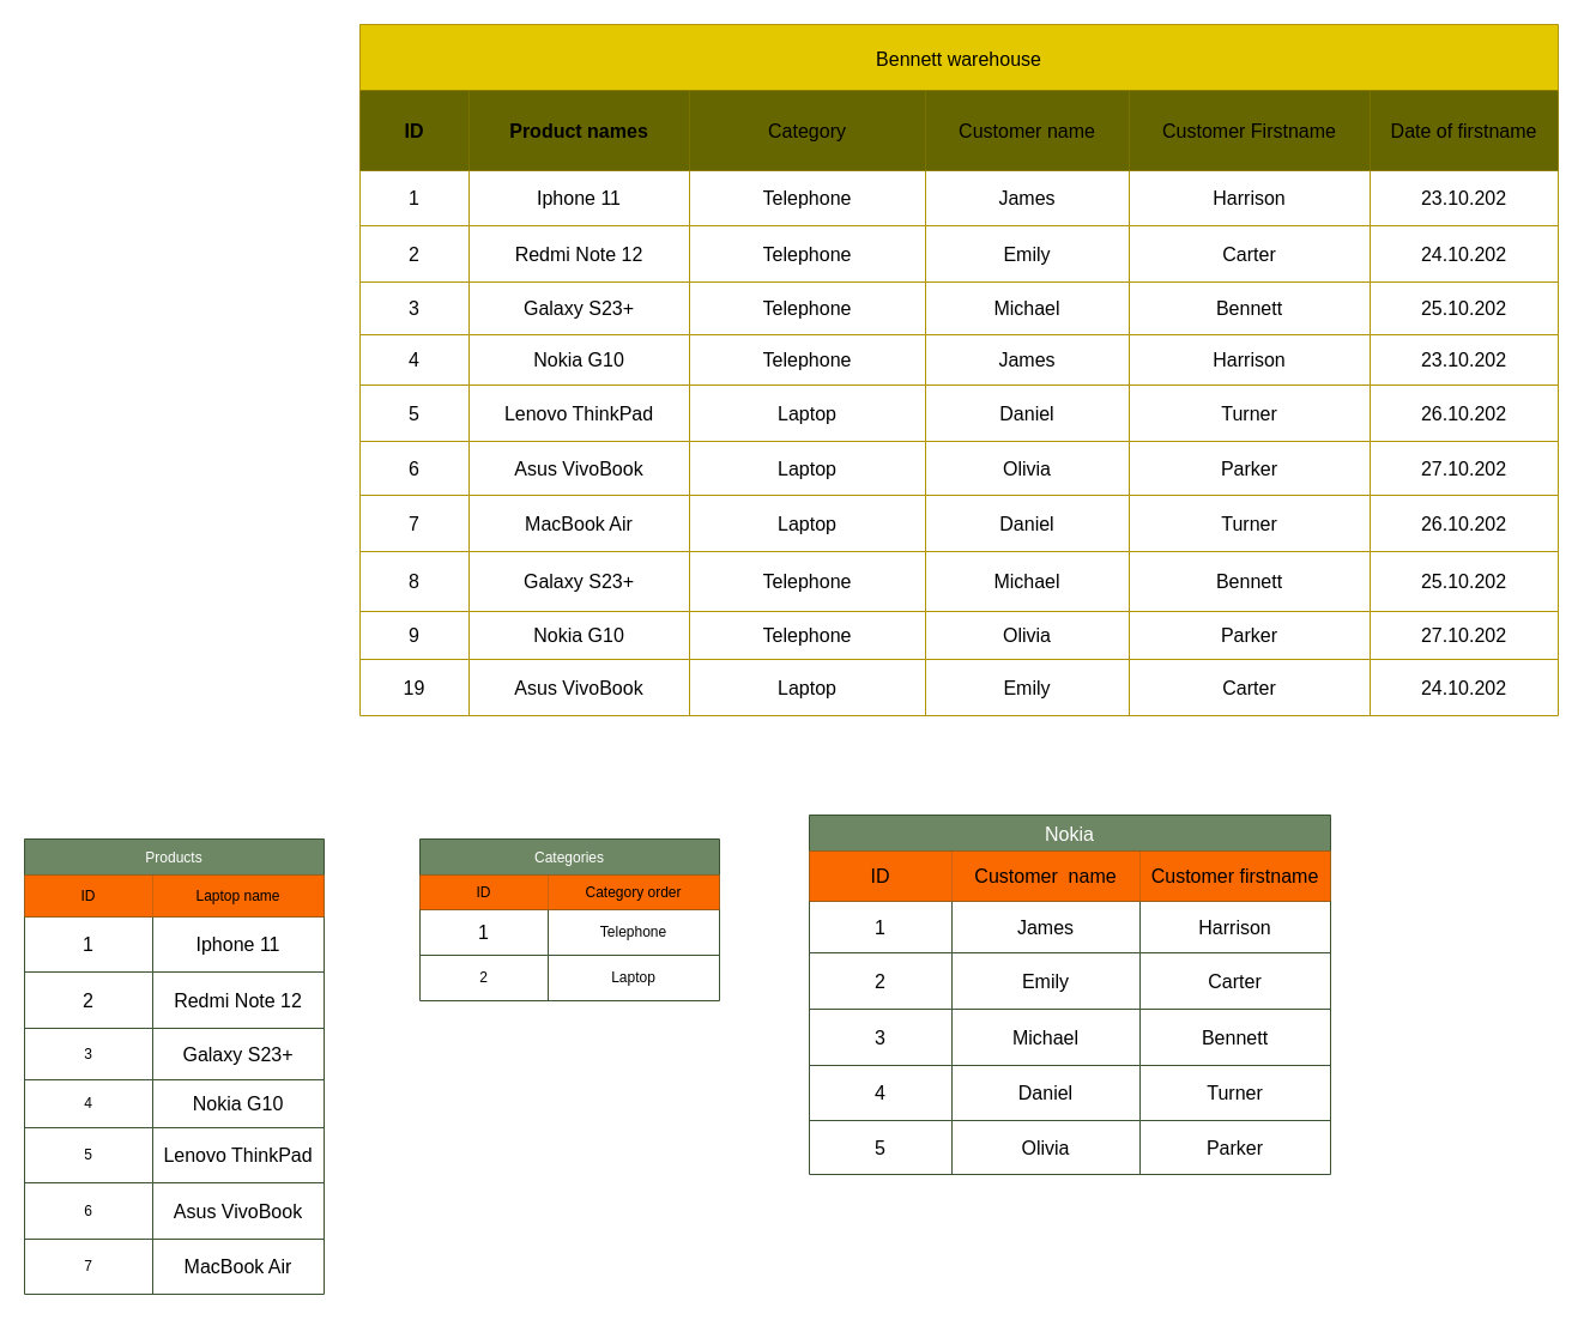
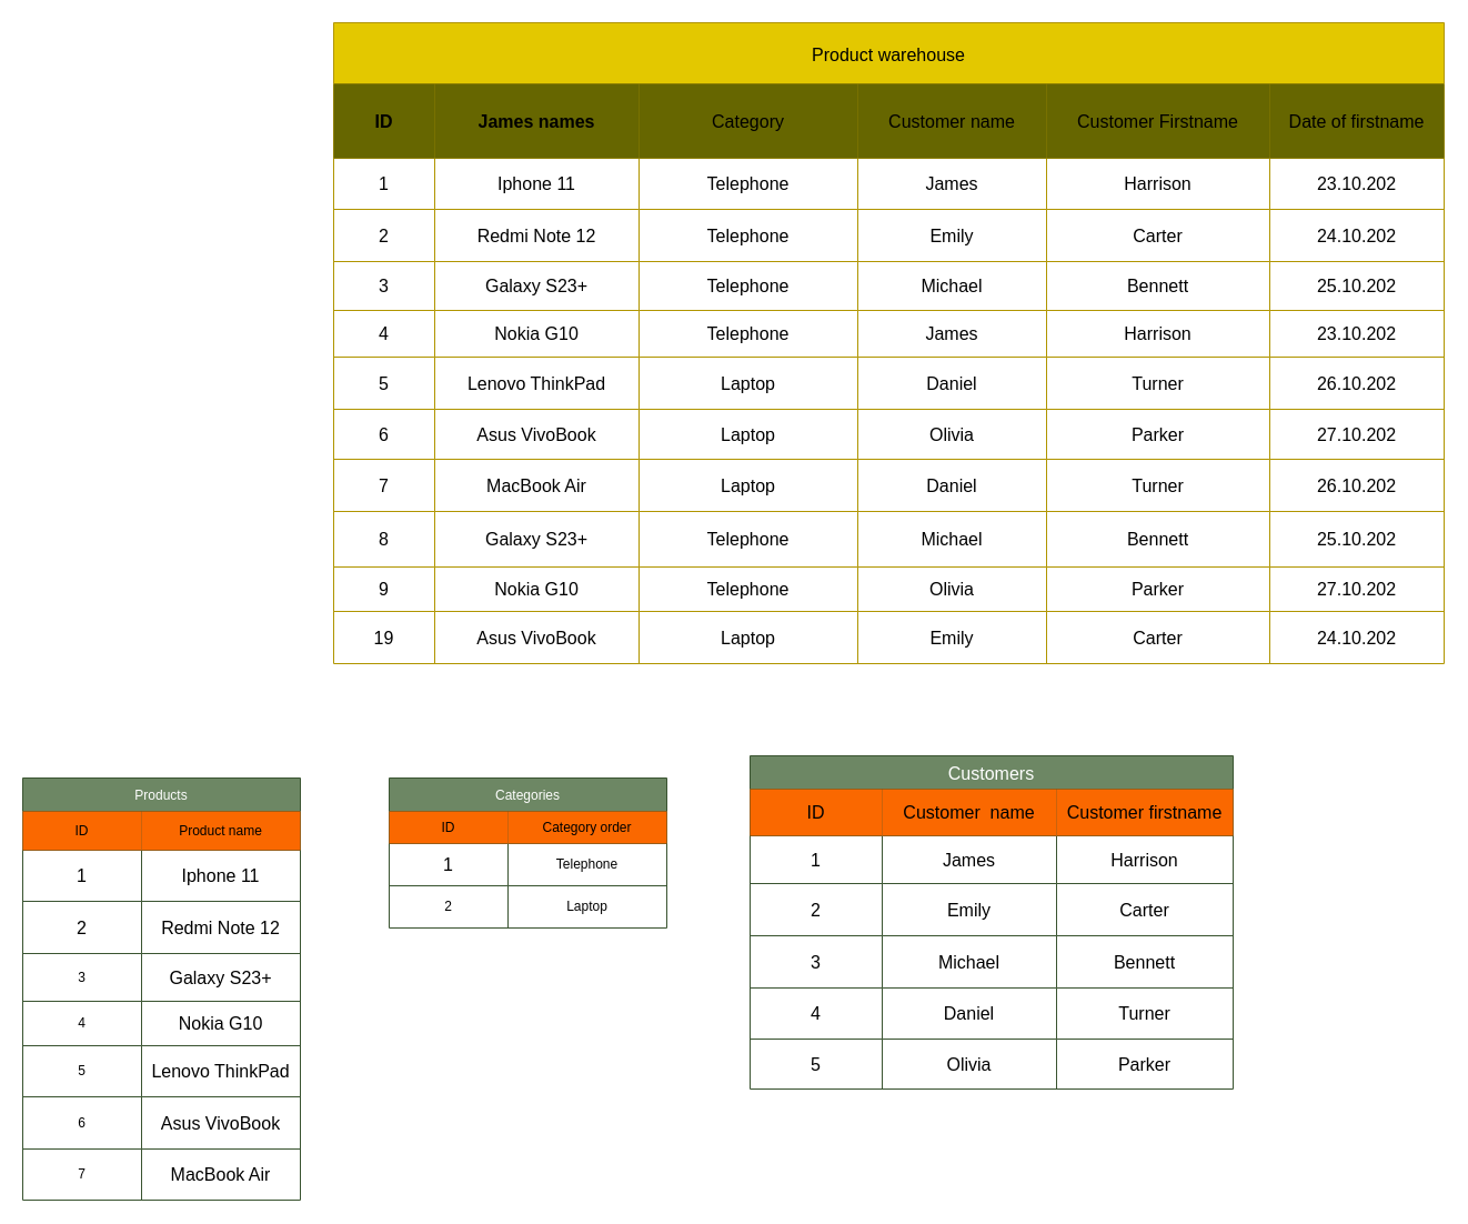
- <mxCell id="2" value="Bennett warehouse" style="shape=table;startSize=55;container=1;collapsible=0;childLayout=tableLayout;strokeColor=#B09500;fontSize=16;fillColor=#e3c800;fontColor=#000000;" vertex="1" parent="1"><mxGeometry x="300" y="20" width="1000" height="577" as="geometry" /></mxCell>
+ <mxCell id="2" value="Product warehouse" style="shape=table;startSize=55;container=1;collapsible=0;childLayout=tableLayout;strokeColor=#B09500;fontSize=16;fillColor=#e3c800;fontColor=#000000;" vertex="1" parent="1"><mxGeometry x="300" y="20" width="1000" height="577" as="geometry" /></mxCell>
- <mxCell id="5" value="&lt;b&gt;Product names&lt;/b&gt;" style="shape=partialRectangle;html=1;whiteSpace=wrap;connectable=0;strokeColor=#000000;overflow=hidden;fillColor=#666600;top=0;left=0;bottom=0;right=0;pointerEvents=1;fontSize=16;" vertex="1" parent="3"><mxGeometry x="91" width="184" height="67" as="geometry"><mxRectangle width="184" height="67" as="alternateBounds" /></mxGeometry></mxCell>
+ <mxCell id="5" value="&lt;b&gt;James names&lt;/b&gt;" style="shape=partialRectangle;html=1;whiteSpace=wrap;connectable=0;strokeColor=#000000;overflow=hidden;fillColor=#666600;top=0;left=0;bottom=0;right=0;pointerEvents=1;fontSize=16;" vertex="1" parent="3"><mxGeometry x="91" width="184" height="67" as="geometry"><mxRectangle width="184" height="67" as="alternateBounds" /></mxGeometry></mxCell>
- <mxCell id="115" value="Nokia" style="shape=table;startSize=30;container=1;collapsible=0;childLayout=tableLayout;fillColor=#6d8764;fontColor=#ffffff;strokeColor=#3A5431;fontSize=16;" vertex="1" parent="1"><mxGeometry x="675" y="680" width="435" height="300" as="geometry" /></mxCell>
+ <mxCell id="115" value="Customers" style="shape=table;startSize=30;container=1;collapsible=0;childLayout=tableLayout;fillColor=#6d8764;fontColor=#ffffff;strokeColor=#3A5431;fontSize=16;" vertex="1" parent="1"><mxGeometry x="675" y="680" width="435" height="300" as="geometry" /></mxCell>
- <mxCell id="83" value="Laptop name" style="shape=partialRectangle;html=1;whiteSpace=wrap;connectable=0;strokeColor=#C73500;overflow=hidden;fillColor=#fa6800;top=0;left=0;bottom=0;right=0;pointerEvents=1;fontColor=#000000;" vertex="1" parent="81"><mxGeometry x="107" width="143" height="35" as="geometry"><mxRectangle width="143" height="35" as="alternateBounds" /></mxGeometry></mxCell>
+ <mxCell id="83" value="Product name" style="shape=partialRectangle;html=1;whiteSpace=wrap;connectable=0;strokeColor=#C73500;overflow=hidden;fillColor=#fa6800;top=0;left=0;bottom=0;right=0;pointerEvents=1;fontColor=#000000;" vertex="1" parent="81"><mxGeometry x="107" width="143" height="35" as="geometry"><mxRectangle width="143" height="35" as="alternateBounds" /></mxGeometry></mxCell>
